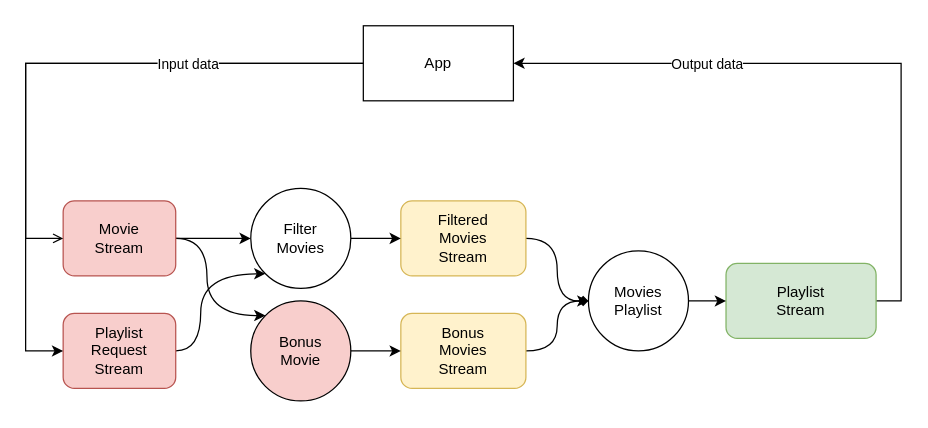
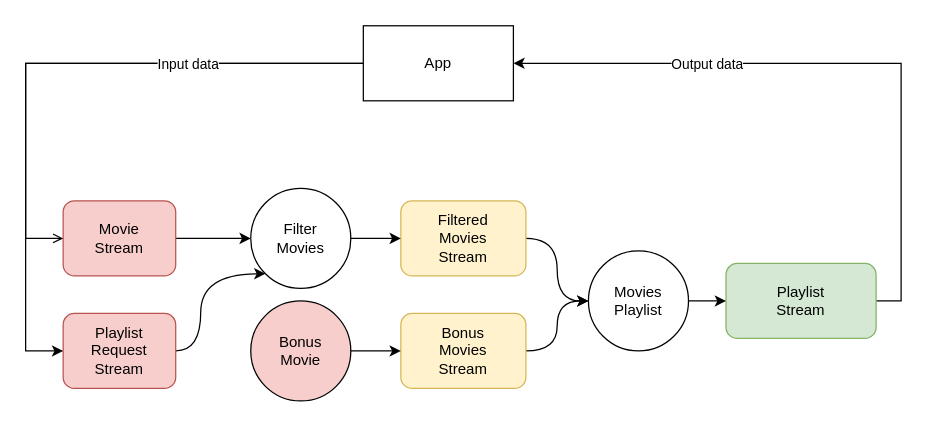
- <mxCell id="3" style="edgeStyle=orthogonalEdgeStyle;curved=1;rounded=0;orthogonalLoop=1;jettySize=auto;html=1;entryX=0;entryY=0;entryDx=0;entryDy=0;" edge="1" parent="1" source="4" target="21"><mxGeometry relative="1" as="geometry"><Array as="points"><mxPoint x="165" y="190" /><mxPoint x="165" y="252" /></Array></mxGeometry></mxCell>
- <mxCell id="5" style="edgeStyle=orthogonalEdgeStyle;curved=1;rounded=0;orthogonalLoop=1;jettySize=auto;html=1;entryX=0;entryY=0.5;entryDx=0;entryDy=0;endArrow=diamond;" edge="1" parent="1" source="6" target="15"><mxGeometry relative="1" as="geometry" /></mxCell>
+ <mxCell id="5" style="edgeStyle=orthogonalEdgeStyle;curved=1;rounded=0;orthogonalLoop=1;jettySize=auto;html=1;entryX=0;entryY=0.5;entryDx=0;entryDy=0;" edge="1" parent="1" source="6" target="15"><mxGeometry relative="1" as="geometry" /></mxCell>
